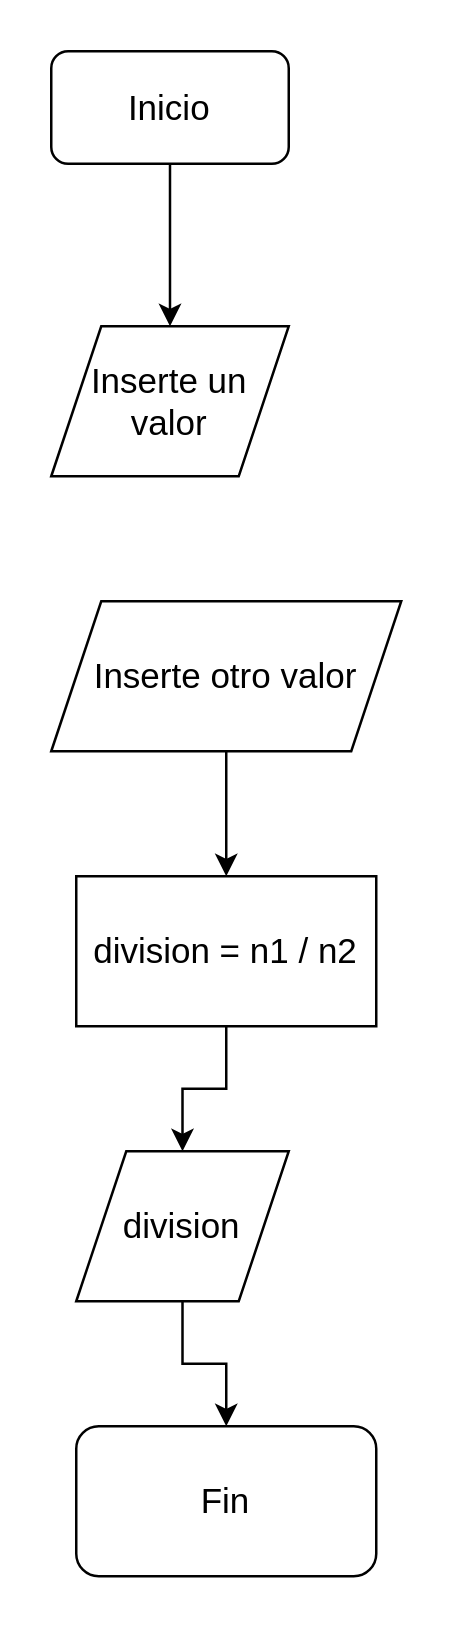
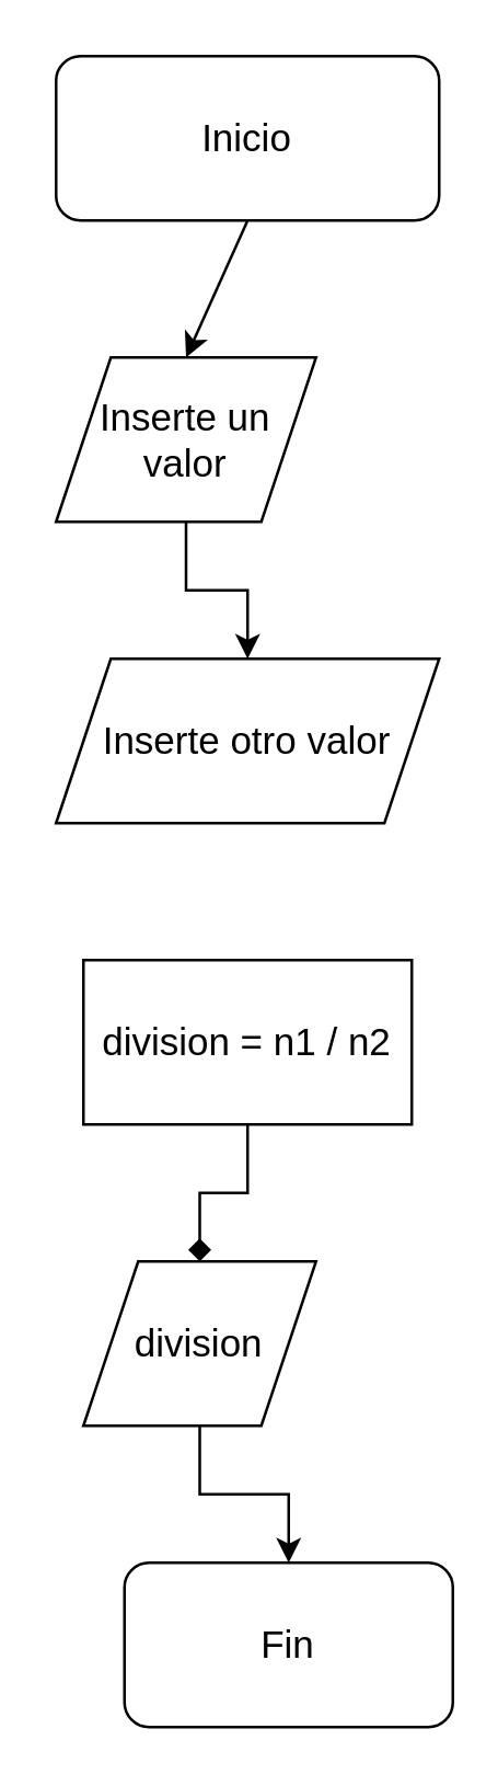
- <mxCell id="2" value="&lt;div&gt;Inicio&lt;/div&gt;" style="rounded=1;whiteSpace=wrap;html=1;glass=0;fontSize=14;" parent="1" vertex="1"><mxGeometry x="20" y="20" width="95" height="45" as="geometry" /></mxCell>
+ <mxCell id="2" value="&lt;div&gt;Inicio&lt;/div&gt;" style="rounded=1;whiteSpace=wrap;html=1;glass=0;fontSize=14;" parent="1" vertex="1"><mxGeometry x="20" y="20" width="140" height="60" as="geometry" /></mxCell>
+ <mxCell id="4" style="edgeStyle=orthogonalEdgeStyle;rounded=0;orthogonalLoop=1;jettySize=auto;html=1;entryX=0.5;entryY=0;entryDx=0;entryDy=0;fontSize=14;" edge="1" parent="1" source="5" target="7"><mxGeometry relative="1" as="geometry" /></mxCell>
- <mxCell id="6" style="edgeStyle=orthogonalEdgeStyle;rounded=0;orthogonalLoop=1;jettySize=auto;html=1;exitX=0.5;exitY=1;exitDx=0;exitDy=0;entryX=0.5;entryY=0;entryDx=0;entryDy=0;fontSize=14;" edge="1" parent="1" source="7" target="9"><mxGeometry relative="1" as="geometry" /></mxCell>
- <mxCell id="8" style="edgeStyle=orthogonalEdgeStyle;rounded=0;orthogonalLoop=1;jettySize=auto;html=1;exitX=0.5;exitY=1;exitDx=0;exitDy=0;entryX=0.5;entryY=0;entryDx=0;entryDy=0;fontSize=14;" edge="1" parent="1" source="9" target="11"><mxGeometry relative="1" as="geometry" /></mxCell>
+ <mxCell id="8" style="edgeStyle=orthogonalEdgeStyle;rounded=0;orthogonalLoop=1;jettySize=auto;html=1;exitX=0.5;exitY=1;exitDx=0;exitDy=0;entryX=0.5;entryY=0;entryDx=0;entryDy=0;fontSize=14;endArrow=diamond;" edge="1" parent="1" source="9" target="11"><mxGeometry relative="1" as="geometry" /></mxCell>
- <mxCell id="12" value="Fin" style="rounded=1;whiteSpace=wrap;html=1;fontSize=14;" vertex="1" parent="1"><mxGeometry x="30" y="570" width="120" height="60" as="geometry" /></mxCell>
+ <mxCell id="12" value="Fin" style="rounded=1;whiteSpace=wrap;html=1;fontSize=14;" vertex="1" parent="1"><mxGeometry x="45" y="570" width="120" height="60" as="geometry" /></mxCell>
